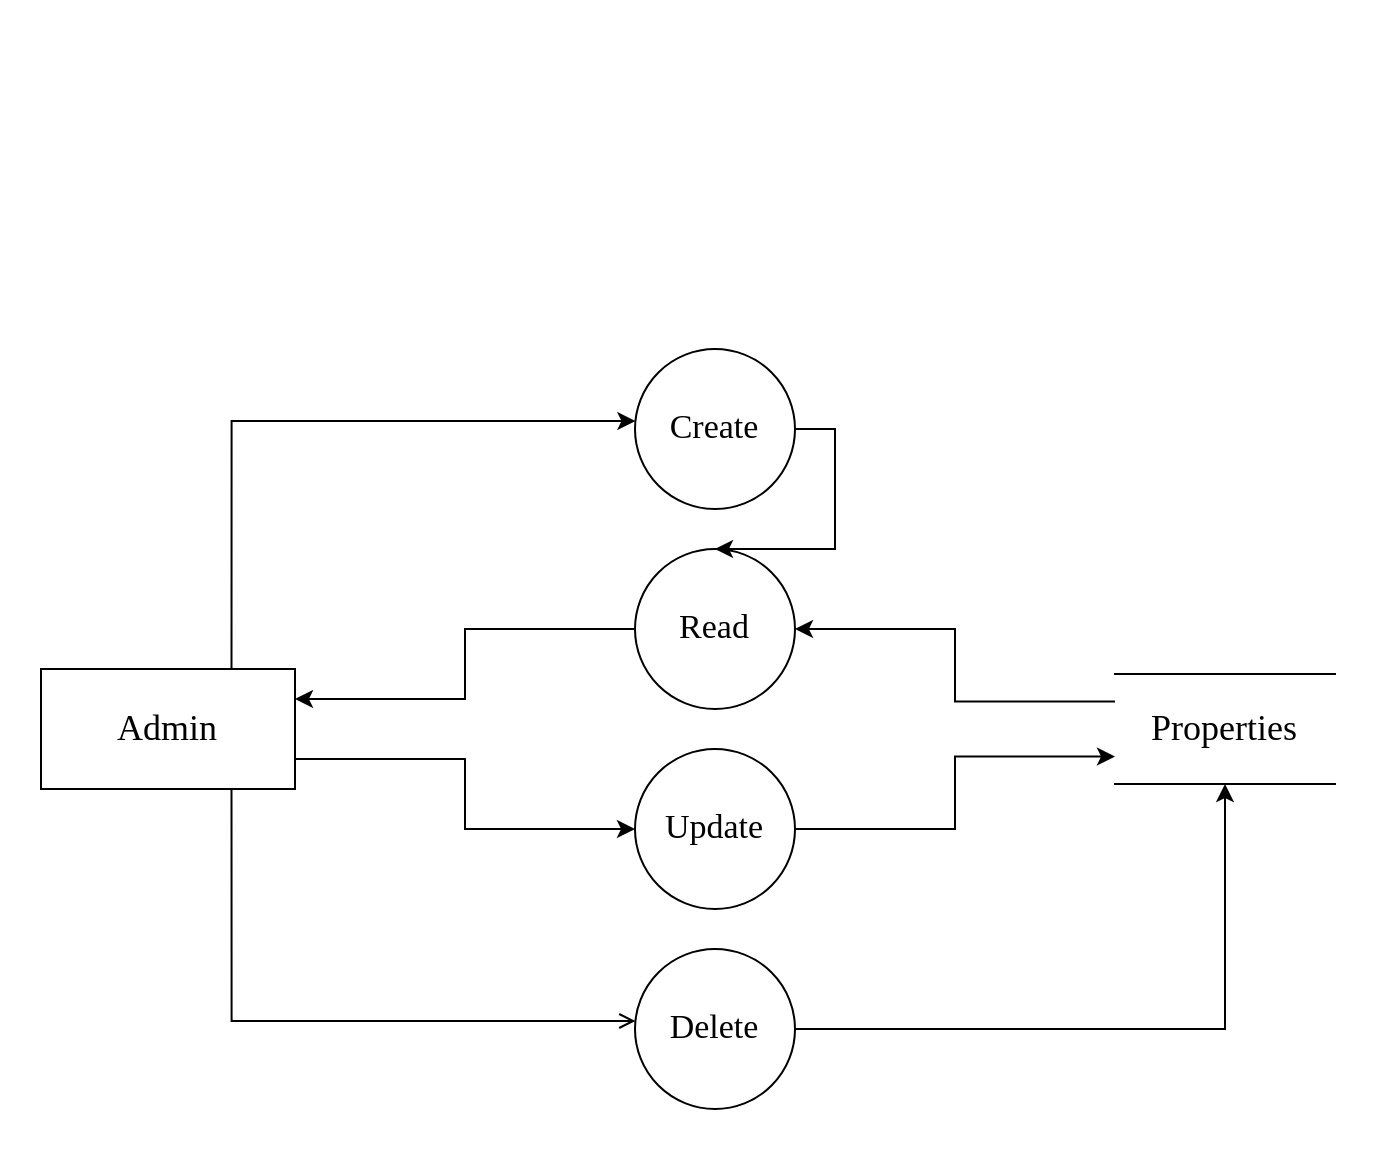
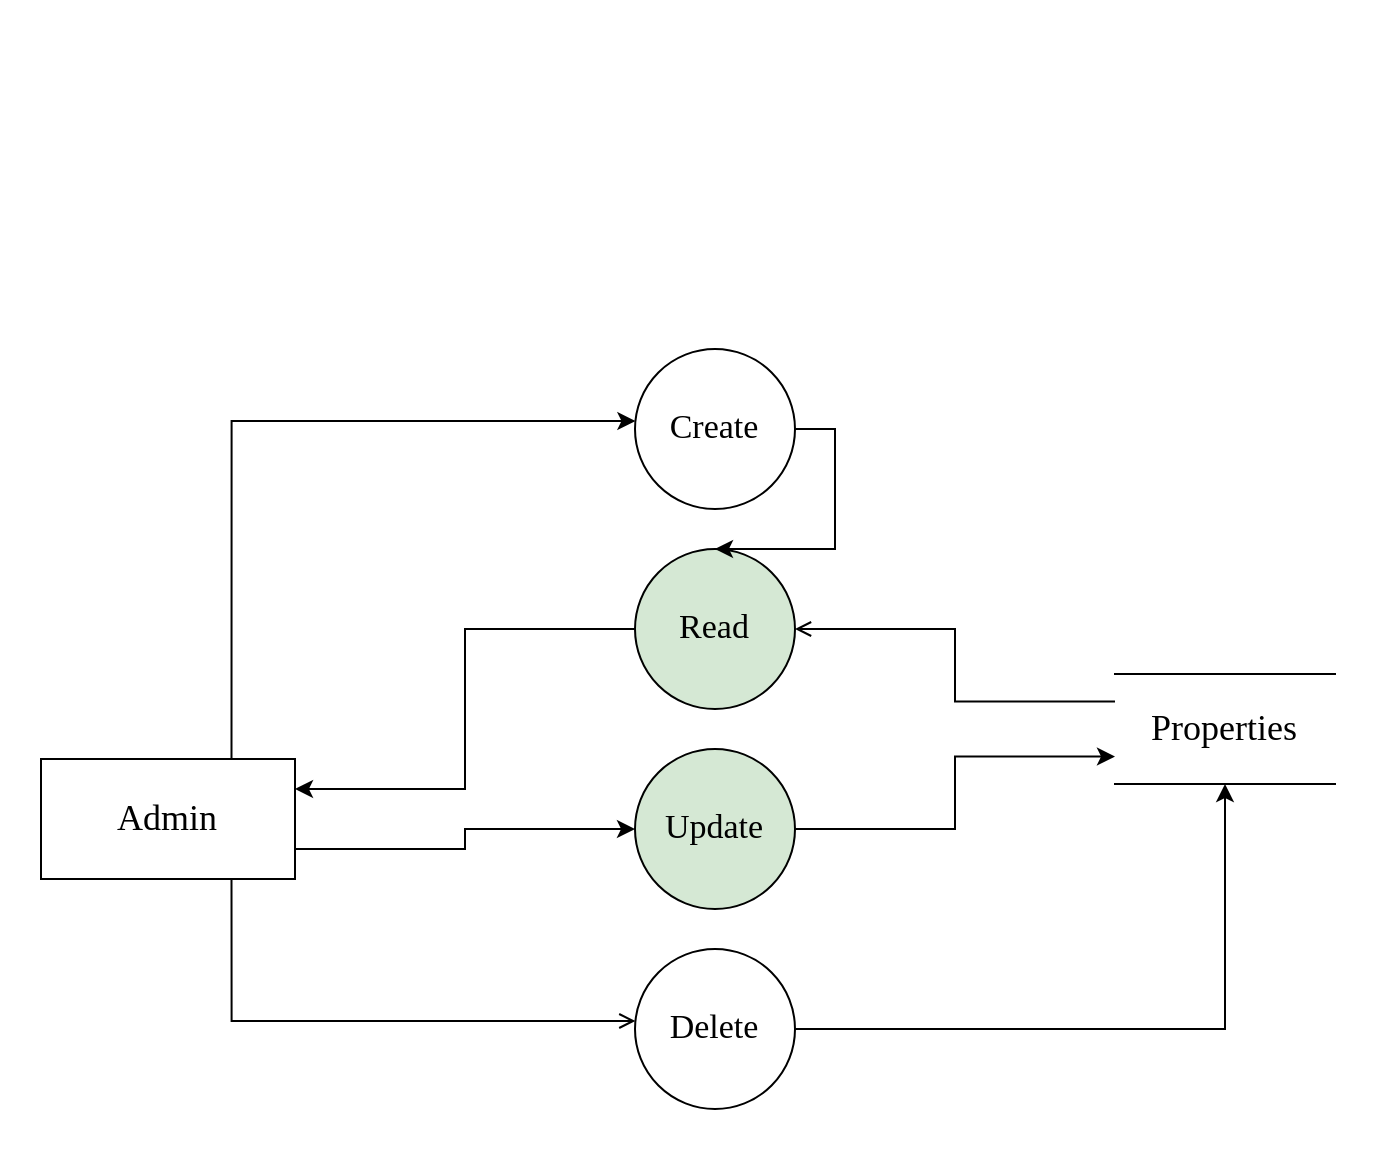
- <mxCell id="9" value="&lt;p&gt;&lt;span style=&quot;line-height: 1.1&quot;&gt;&lt;font style=&quot;font-size: 17px&quot;&gt;Read&lt;/font&gt;&lt;/span&gt;&lt;/p&gt;" style="ellipse;whiteSpace=wrap;html=1;aspect=fixed;shadow=0;sketch=0;rotation=0;fontFamily=Times New Roman;" parent="1" vertex="1"><mxGeometry x="317" y="274" width="80" height="80" as="geometry" /></mxCell>
+ <mxCell id="9" value="&lt;p&gt;&lt;span style=&quot;line-height: 1.1&quot;&gt;&lt;font style=&quot;font-size: 17px&quot;&gt;Read&lt;/font&gt;&lt;/span&gt;&lt;/p&gt;" style="ellipse;whiteSpace=wrap;html=1;aspect=fixed;shadow=0;sketch=0;rotation=0;fontFamily=Times New Roman;fillColor=#d5e8d4;" parent="1" vertex="1"><mxGeometry x="317" y="274" width="80" height="80" as="geometry" /></mxCell>
- <mxCell id="10" style="edgeStyle=orthogonalEdgeStyle;rounded=0;orthogonalLoop=1;jettySize=auto;html=1;exitX=0;exitY=0.25;exitDx=0;exitDy=0;endArrow=classic;endFill=1;fontFamily=Times New Roman;" parent="1" source="11" target="9" edge="1"><mxGeometry relative="1" as="geometry" /></mxCell>
+ <mxCell id="10" style="edgeStyle=orthogonalEdgeStyle;rounded=0;orthogonalLoop=1;jettySize=auto;html=1;exitX=0;exitY=0.25;exitDx=0;exitDy=0;endArrow=open;endFill=1;fontFamily=Times New Roman;" parent="1" source="11" target="9" edge="1"><mxGeometry relative="1" as="geometry" /></mxCell>
- <mxCell id="7" value="&lt;font style=&quot;font-size: 18px&quot;&gt;Admin&lt;/font&gt;" style="rounded=0;whiteSpace=wrap;html=1;fontFamily=Times New Roman;" parent="1" vertex="1"><mxGeometry x="20" y="334" width="127" height="60" as="geometry" /></mxCell>
+ <mxCell id="7" value="&lt;font style=&quot;font-size: 18px&quot;&gt;Admin&lt;/font&gt;" style="rounded=0;whiteSpace=wrap;html=1;fontFamily=Times New Roman;" parent="1" vertex="1"><mxGeometry x="20" y="379" width="127" height="60" as="geometry" /></mxCell>
- <mxCell id="15" value="&lt;p&gt;&lt;span style=&quot;line-height: 1.1&quot;&gt;&lt;font style=&quot;font-size: 17px&quot;&gt;Update&lt;/font&gt;&lt;/span&gt;&lt;/p&gt;" style="ellipse;whiteSpace=wrap;html=1;aspect=fixed;shadow=0;sketch=0;rotation=0;fontFamily=Times New Roman;" parent="1" vertex="1"><mxGeometry x="317" y="374" width="80" height="80" as="geometry" /></mxCell>
+ <mxCell id="15" value="&lt;p&gt;&lt;span style=&quot;line-height: 1.1&quot;&gt;&lt;font style=&quot;font-size: 17px&quot;&gt;Update&lt;/font&gt;&lt;/span&gt;&lt;/p&gt;" style="ellipse;whiteSpace=wrap;html=1;aspect=fixed;shadow=0;sketch=0;rotation=0;fontFamily=Times New Roman;fillColor=#d5e8d4;" parent="1" vertex="1"><mxGeometry x="317" y="374" width="80" height="80" as="geometry" /></mxCell>
